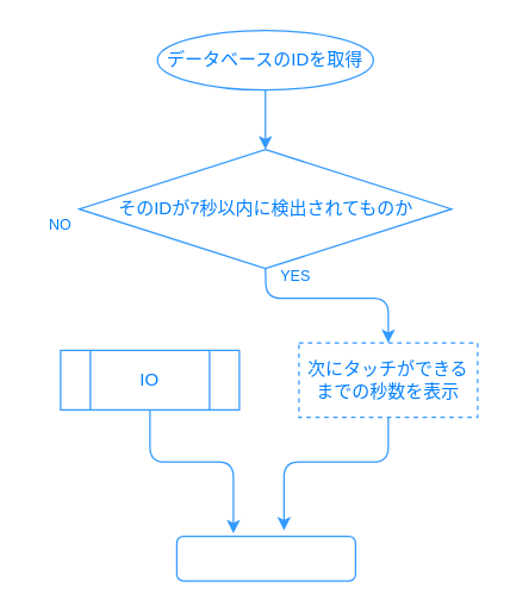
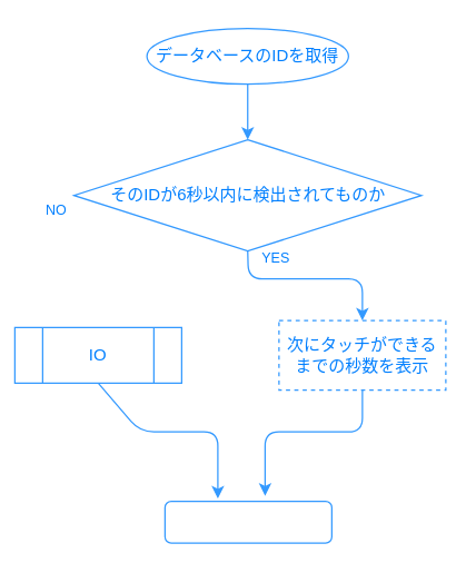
- <mxCell id="2" value="そのIDが7秒以内に検出されてものか" style="rhombus;whiteSpace=wrap;html=1;fillColor=none;strokeColor=#3399FF;fontColor=#007FFF;" parent="1" vertex="1"><mxGeometry x="52.5" y="100" width="250" height="80" as="geometry" /></mxCell>
+ <mxCell id="2" value="そのIDが6秒以内に検出されてものか" style="rhombus;whiteSpace=wrap;html=1;fillColor=none;strokeColor=#3399FF;fontColor=#007FFF;" parent="1" vertex="1"><mxGeometry x="52.5" y="100" width="250" height="80" as="geometry" /></mxCell>
- <mxCell id="5" value="IO" style="shape=process;whiteSpace=wrap;html=1;backgroundOutline=1;size=0.167;fillColor=none;strokeColor=#3399FF;fontColor=#007FFF;" parent="1" vertex="1"><mxGeometry x="40" y="235" width="120" height="40" as="geometry" /></mxCell>
+ <mxCell id="5" value="IO" style="shape=process;whiteSpace=wrap;html=1;backgroundOutline=1;size=0.167;fillColor=none;strokeColor=#3399FF;fontColor=#007FFF;" parent="1" vertex="1"><mxGeometry x="10" y="235" width="120" height="40" as="geometry" /></mxCell>
